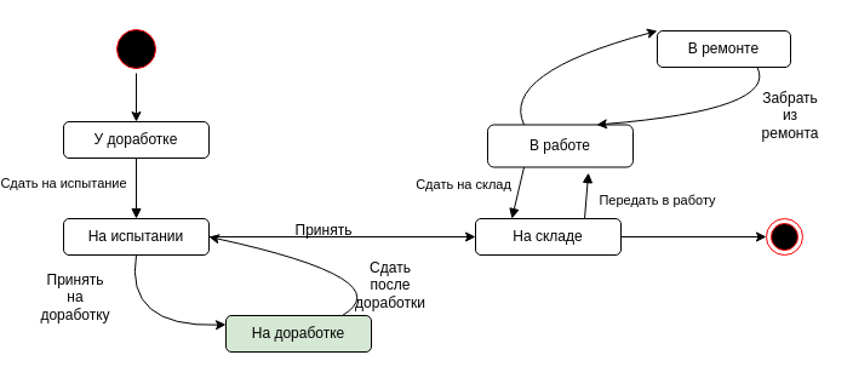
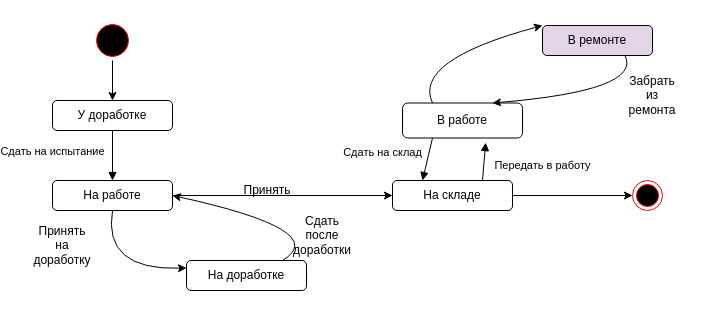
- <mxCell id="16" value="В ремонте" style="rounded=1;whiteSpace=wrap;html=1;" vertex="1" parent="1"><mxGeometry x="530" y="25" width="110" height="30" as="geometry" /></mxCell>
+ <mxCell id="16" value="В ремонте" style="rounded=1;whiteSpace=wrap;html=1;fillColor=#e1d5e7;" vertex="1" parent="1"><mxGeometry x="530" y="25" width="110" height="30" as="geometry" /></mxCell>
- <mxCell id="5" value="На испытании" style="rounded=1;whiteSpace=wrap;html=1;" vertex="1" parent="1"><mxGeometry x="40" y="180" width="120" height="30" as="geometry" /></mxCell>
+ <mxCell id="5" value="На работе" style="rounded=1;whiteSpace=wrap;html=1;" vertex="1" parent="1"><mxGeometry x="40" y="180" width="120" height="30" as="geometry" /></mxCell>
- <mxCell id="7" value="На доработке" style="rounded=1;whiteSpace=wrap;html=1;fillColor=#d5e8d4;" vertex="1" parent="1"><mxGeometry x="174" y="260" width="120" height="30" as="geometry" /></mxCell>
+ <mxCell id="7" value="На доработке" style="rounded=1;whiteSpace=wrap;html=1;" vertex="1" parent="1"><mxGeometry x="174" y="260" width="120" height="30" as="geometry" /></mxCell>
